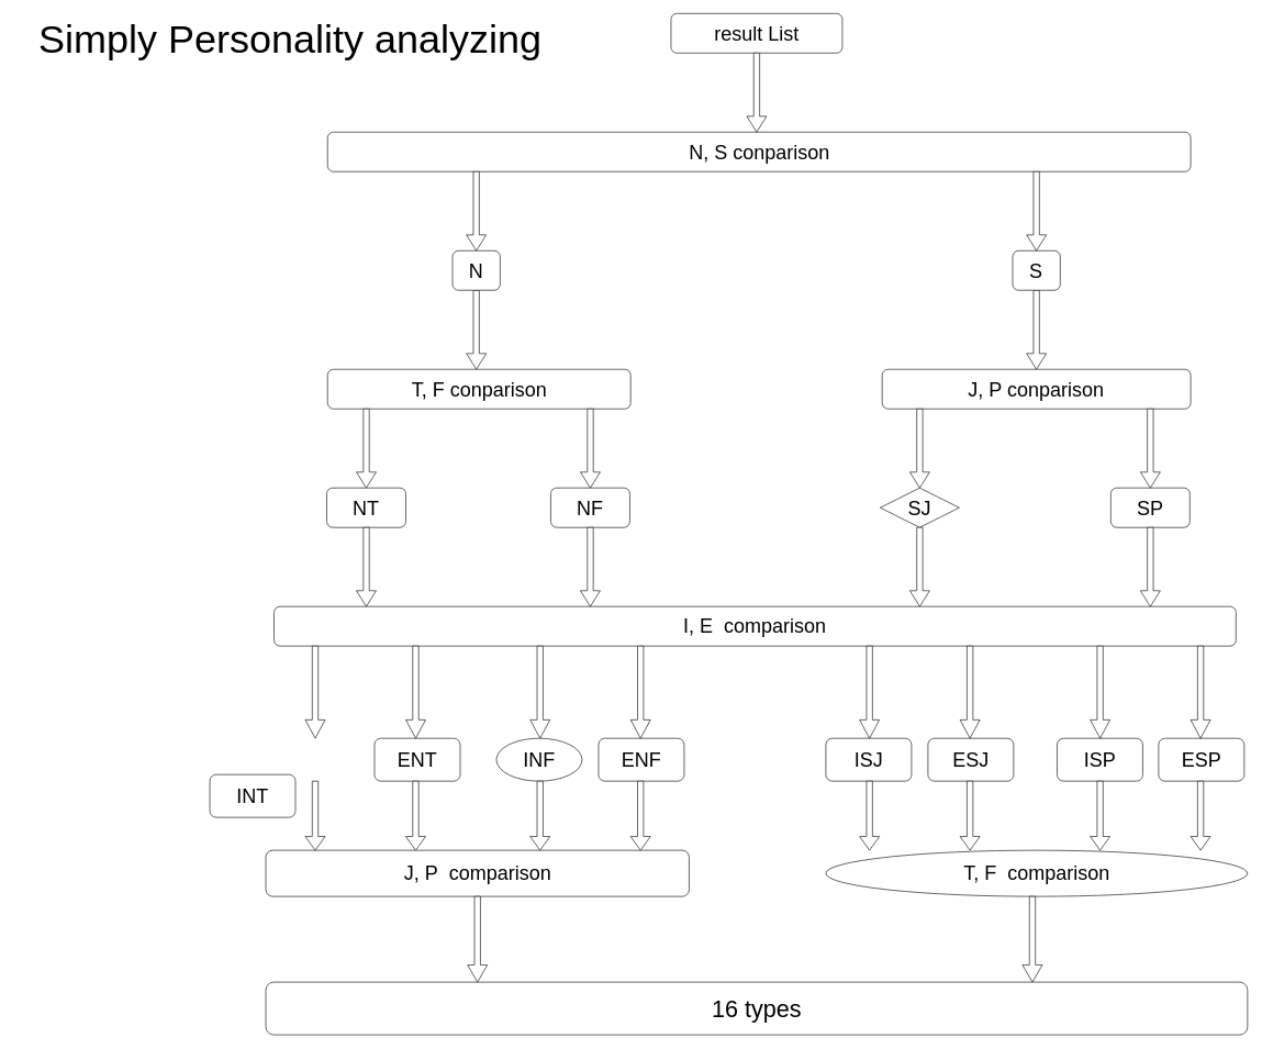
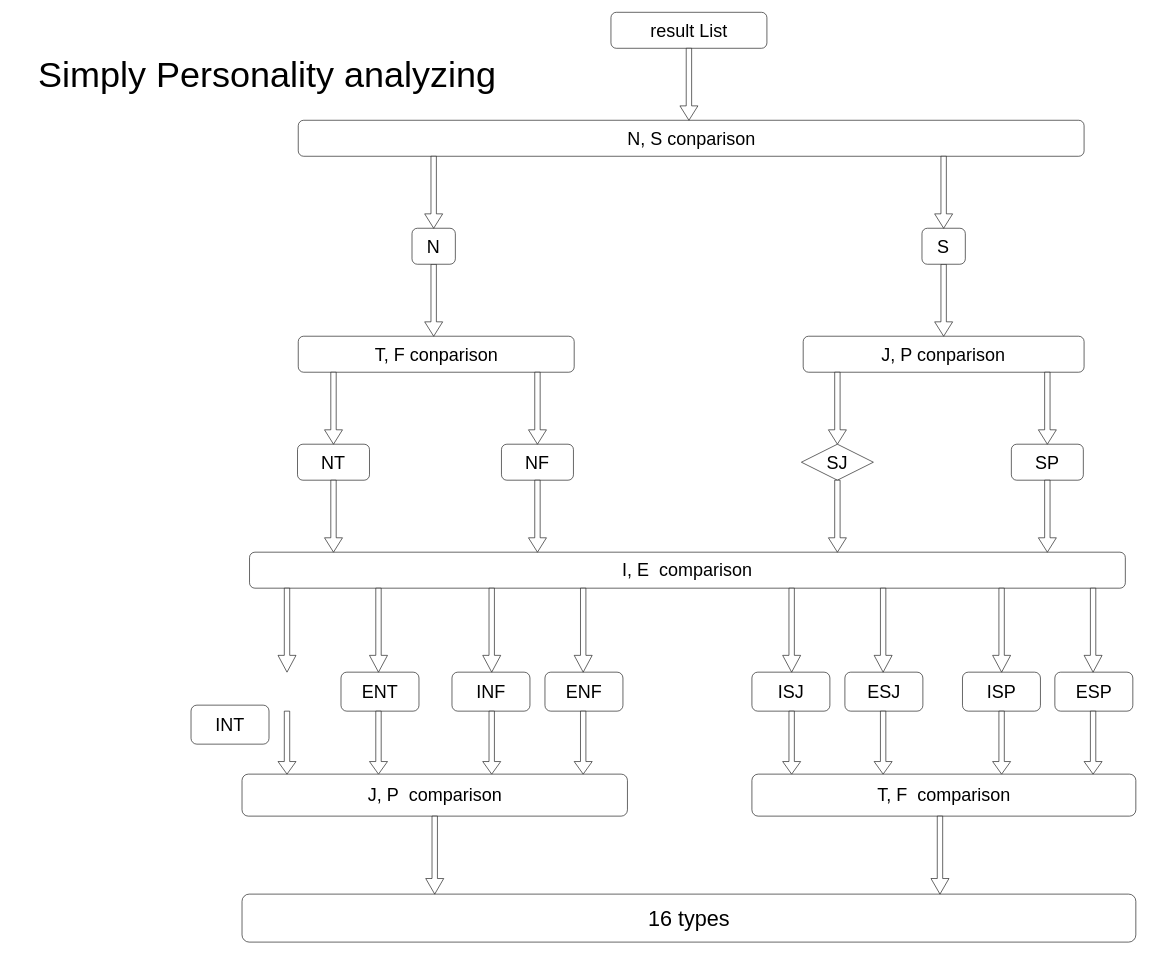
- <mxCell id="18" value="&lt;font style=&quot;font-size: 60px;&quot;&gt;Simply Personality analyzing&lt;/font&gt;" style="text;html=1;strokeColor=none;fillColor=none;align=center;verticalAlign=middle;whiteSpace=wrap;rounded=0;fontSize=72;" vertex="1" parent="1"><mxGeometry x="20" y="40" width="840" height="30" as="geometry" /></mxCell>
+ <mxCell id="18" value="&lt;font style=&quot;font-size: 60px;&quot;&gt;Simply Personality analyzing&lt;/font&gt;" style="text;html=1;strokeColor=none;fillColor=none;align=center;verticalAlign=middle;whiteSpace=wrap;rounded=0;fontSize=72;" vertex="1" parent="1"><mxGeometry x="25" y="105" width="840" height="30" as="geometry" /></mxCell>
- <mxCell id="13" value="&lt;font style=&quot;font-size: 30px;&quot;&gt;INF&lt;/font&gt;" style="ellipse;whiteSpace=wrap;html=1;" vertex="1" parent="1"><mxGeometry x="752.75" y="1120" width="130" height="65" as="geometry" /></mxCell>
+ <mxCell id="13" value="&lt;font style=&quot;font-size: 30px;&quot;&gt;INF&lt;/font&gt;" style="rounded=1;whiteSpace=wrap;html=1;" vertex="1" parent="1"><mxGeometry x="752.75" y="1120" width="130" height="65" as="geometry" /></mxCell>
- <mxCell id="9" value="&lt;font style=&quot;font-size: 30px;&quot;&gt;T, F&amp;nbsp; comparison&lt;/font&gt;" style="ellipse;whiteSpace=wrap;html=1;fontSize=24;" vertex="1" parent="1"><mxGeometry x="1252.75" y="1290" width="640" height="70" as="geometry" /></mxCell>
+ <mxCell id="9" value="&lt;font style=&quot;font-size: 30px;&quot;&gt;T, F&amp;nbsp; comparison&lt;/font&gt;" style="rounded=1;whiteSpace=wrap;html=1;fontSize=24;" vertex="1" parent="1"><mxGeometry x="1252.75" y="1290" width="640" height="70" as="geometry" /></mxCell>
